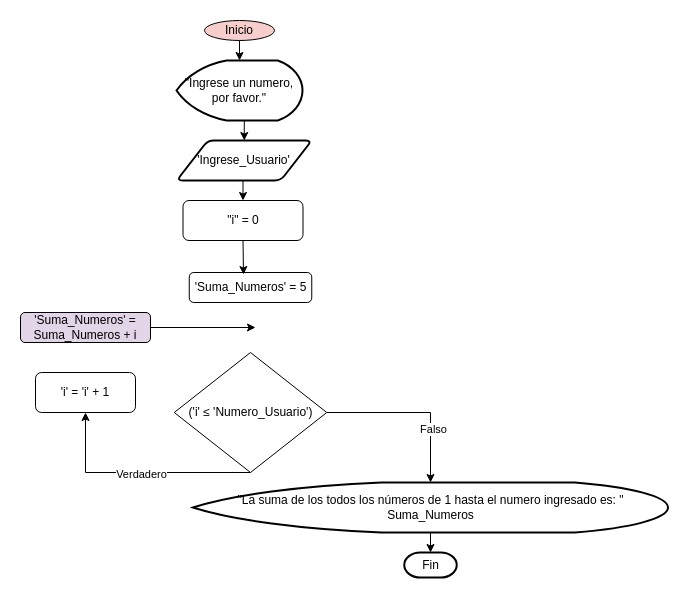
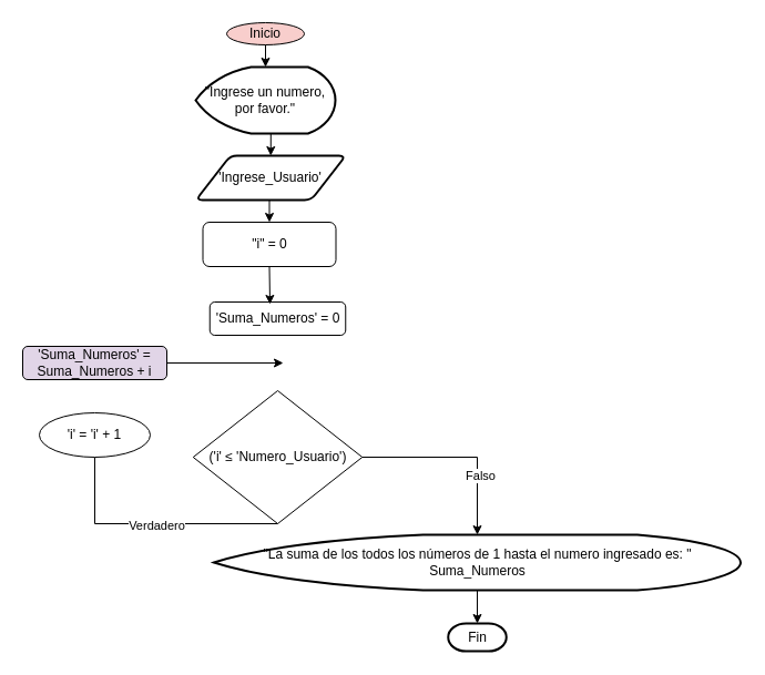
- <mxCell id="17" value="'Suma_Numeros' = 5" style="rounded=1;whiteSpace=wrap;html=1;" parent="1" vertex="1"><mxGeometry x="188.75" y="272" width="122.5" height="30" as="geometry" /></mxCell>
+ <mxCell id="17" value="'Suma_Numeros' = 0" style="rounded=1;whiteSpace=wrap;html=1;" parent="1" vertex="1"><mxGeometry x="188.75" y="272" width="122.5" height="30" as="geometry" /></mxCell>
- <mxCell id="13" value="'i' = 'i' + 1" style="rounded=1;whiteSpace=wrap;html=1;" parent="1" vertex="1"><mxGeometry x="35" y="372" width="100" height="40" as="geometry" /></mxCell>
+ <mxCell id="13" value="'i' = 'i' + 1" style="ellipse;whiteSpace=wrap;html=1;" parent="1" vertex="1"><mxGeometry x="35" y="372" width="100" height="40" as="geometry" /></mxCell>
- <mxCell id="8" style="edgeStyle=none;rounded=0;orthogonalLoop=1;jettySize=auto;html=1;exitX=0.5;exitY=1;exitDx=0;exitDy=0;entryX=0.5;entryY=1;entryDx=0;entryDy=0;" parent="1" source="10" target="13" edge="1"><mxGeometry relative="1" as="geometry"><mxPoint x="85" y="442" as="targetPoint" /><Array as="points"><mxPoint x="85" y="472" /></Array></mxGeometry></mxCell>
+ <mxCell id="8" style="edgeStyle=none;rounded=0;orthogonalLoop=1;jettySize=auto;html=1;exitX=0.5;exitY=1;exitDx=0;exitDy=0;entryX=0.5;entryY=1;entryDx=0;entryDy=0;endArrow=none;" parent="1" source="10" target="13" edge="1"><mxGeometry relative="1" as="geometry"><mxPoint x="85" y="442" as="targetPoint" /><Array as="points"><mxPoint x="85" y="472" /></Array></mxGeometry></mxCell>
- <mxCell id="16" value="Fin" style="strokeWidth=2;html=1;shape=mxgraph.flowchart.terminator;whiteSpace=wrap;" parent="1" vertex="1"><mxGeometry x="403.75" y="552" width="52.5" height="25" as="geometry" /></mxCell>
+ <mxCell id="16" value="Fin" style="strokeWidth=2;html=1;shape=mxgraph.flowchart.terminator;whiteSpace=wrap;" parent="1" vertex="1"><mxGeometry x="403.75" y="562" width="52.5" height="25" as="geometry" /></mxCell>
